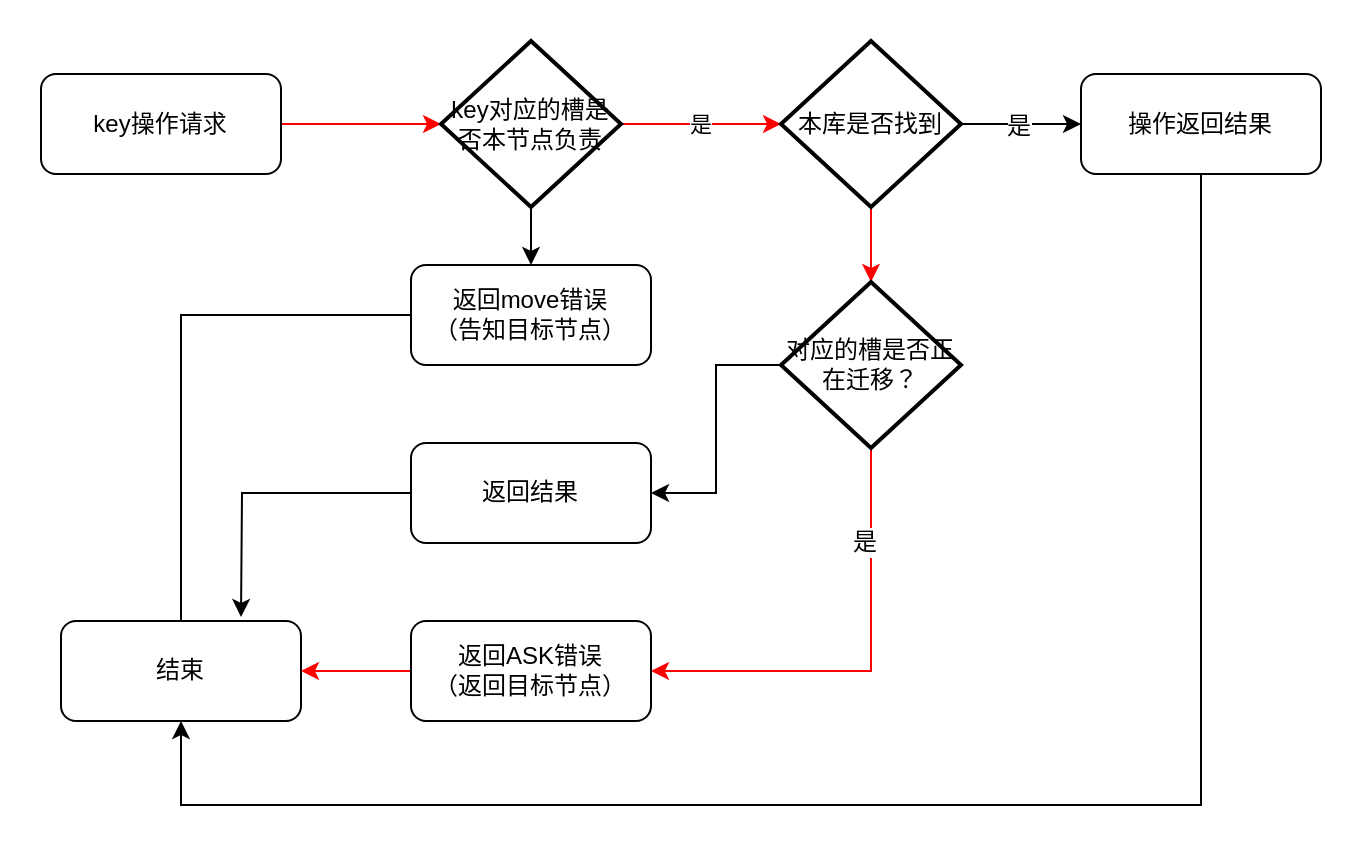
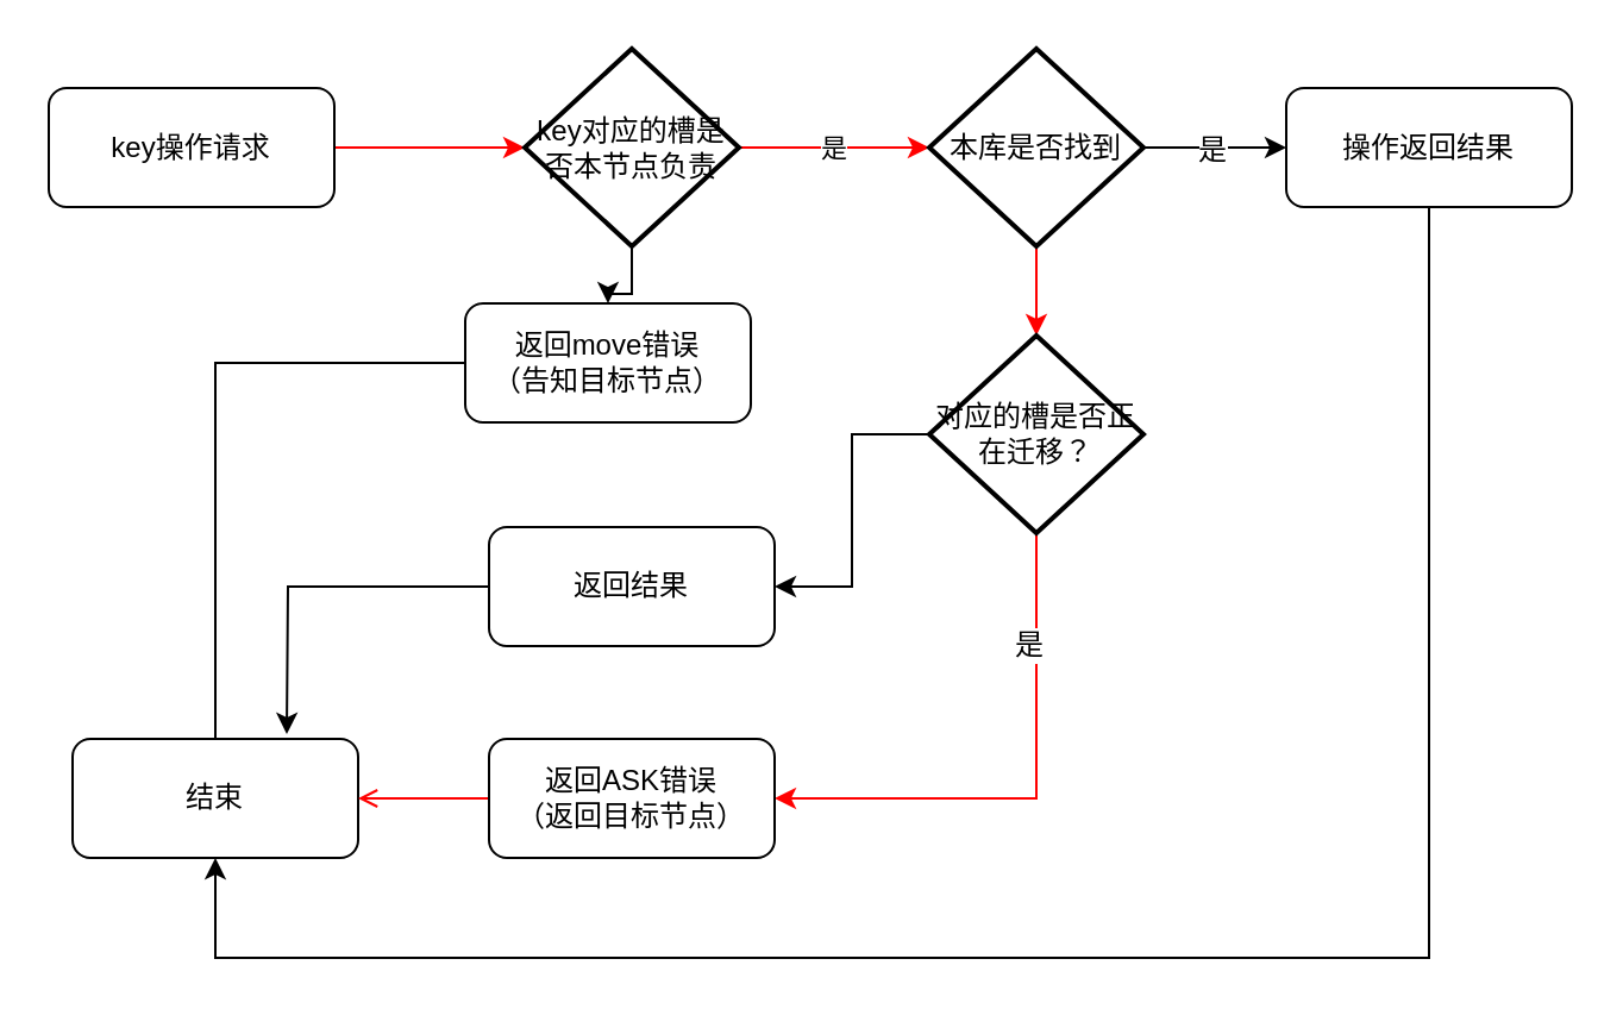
- <mxCell id="19" value="返回move错误&lt;br&gt;（告知目标节点）" style="rounded=1;whiteSpace=wrap;html=1;" vertex="1" parent="1"><mxGeometry x="205" y="132" width="120" height="50" as="geometry" /></mxCell>
+ <mxCell id="19" value="返回move错误&lt;br&gt;（告知目标节点）" style="rounded=1;whiteSpace=wrap;html=1;" vertex="1" parent="1"><mxGeometry x="195" y="127" width="120" height="50" as="geometry" /></mxCell>
- <mxCell id="20" value="" style="edgeStyle=orthogonalEdgeStyle;rounded=0;orthogonalLoop=1;jettySize=auto;html=1;strokeColor=#FF0000;" edge="1" parent="1" source="21" target="17"><mxGeometry relative="1" as="geometry" /></mxCell>
+ <mxCell id="20" value="" style="edgeStyle=orthogonalEdgeStyle;rounded=0;orthogonalLoop=1;jettySize=auto;html=1;strokeColor=#FF0000;endArrow=open;" edge="1" parent="1" source="21" target="17"><mxGeometry relative="1" as="geometry" /></mxCell>
